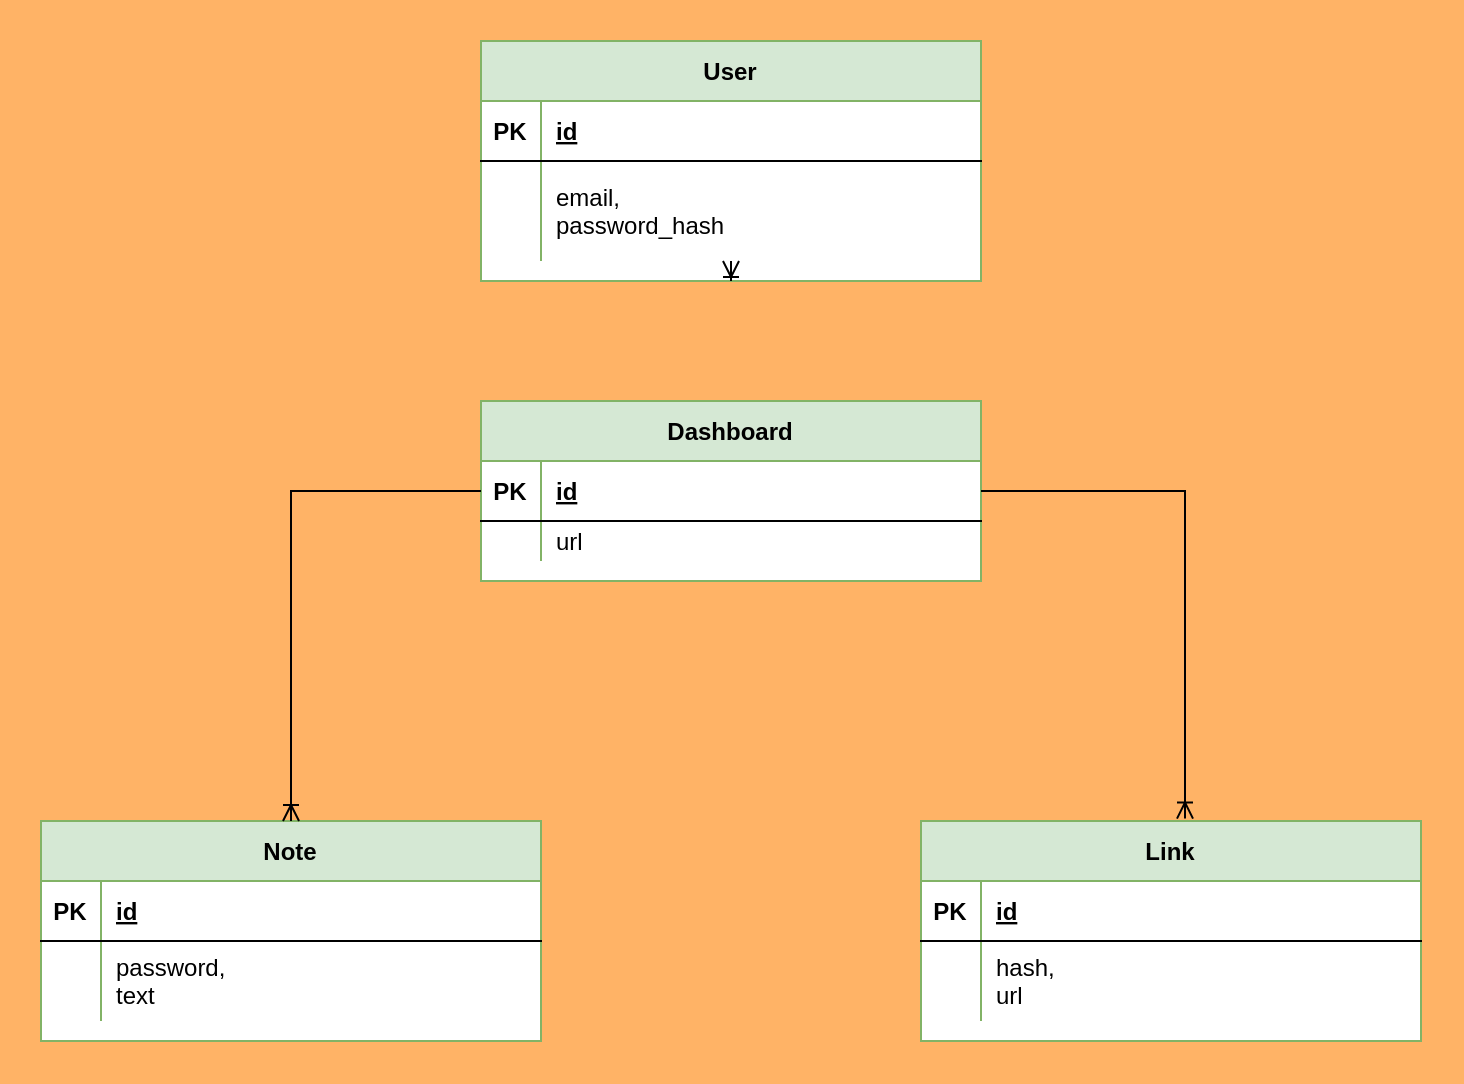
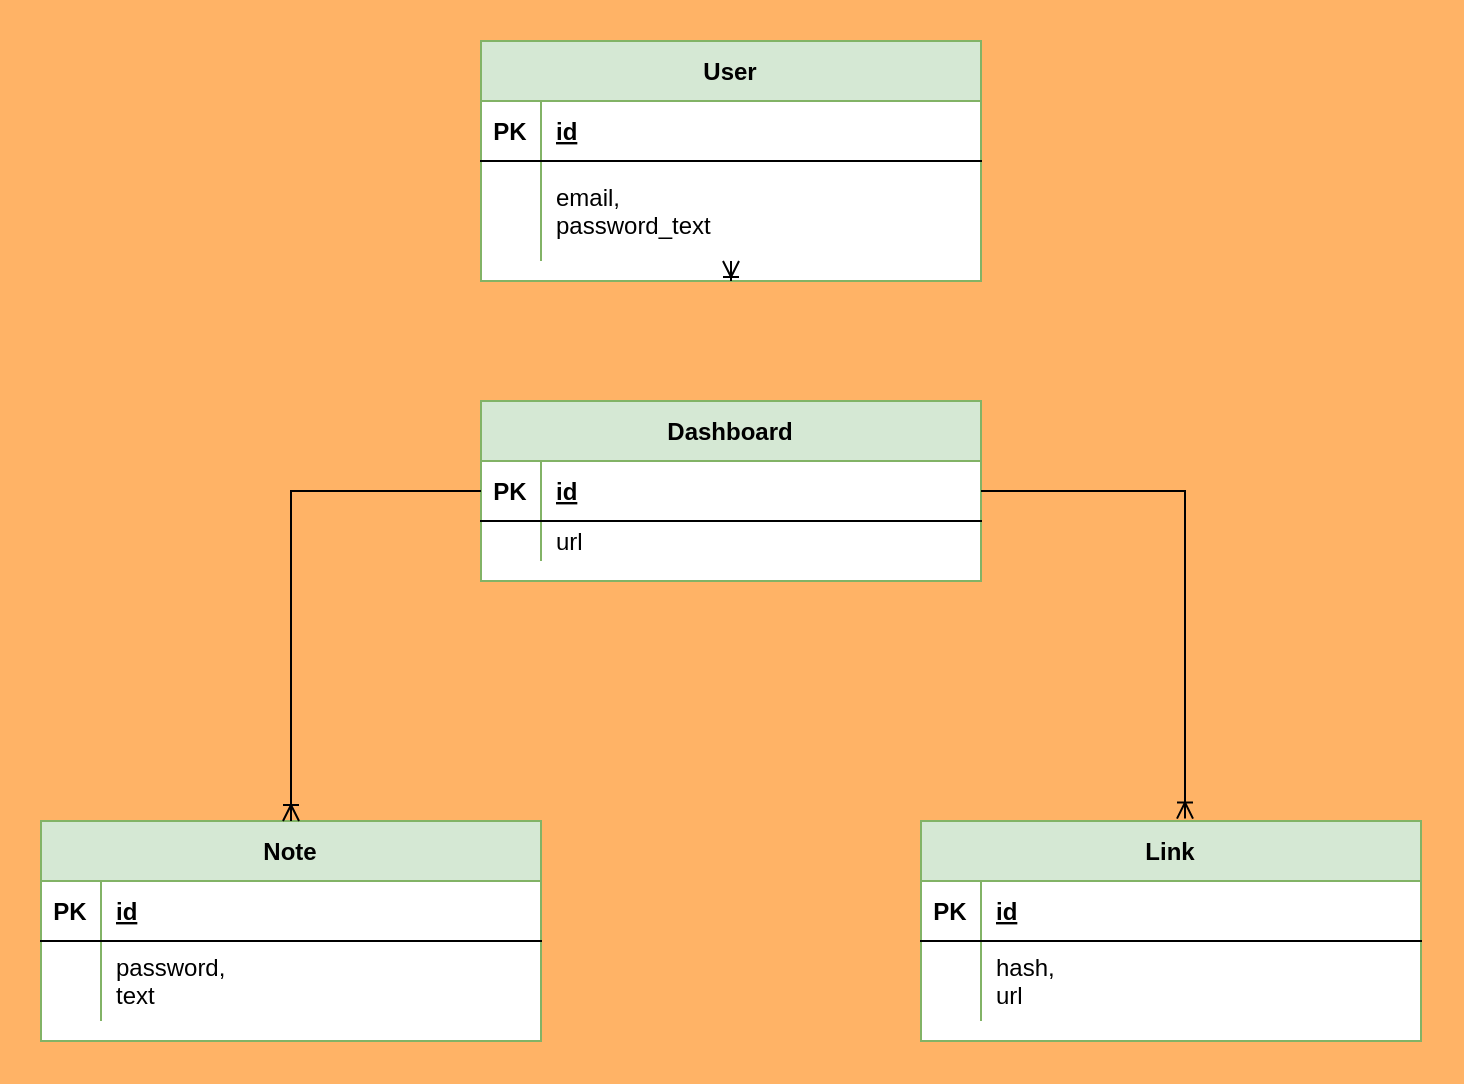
- <mxCell id="8" value="email,&#10;password_hash" style="shape=partialRectangle;overflow=hidden;connectable=0;fillColor=none;top=0;left=0;bottom=0;right=0;align=left;spacingLeft=6;" parent="6" vertex="1"><mxGeometry x="30" width="220" height="50" as="geometry" /></mxCell>
+ <mxCell id="8" value="email,&#10;password_text" style="shape=partialRectangle;overflow=hidden;connectable=0;fillColor=none;top=0;left=0;bottom=0;right=0;align=left;spacingLeft=6;" parent="6" vertex="1"><mxGeometry x="30" width="220" height="50" as="geometry" /></mxCell>
